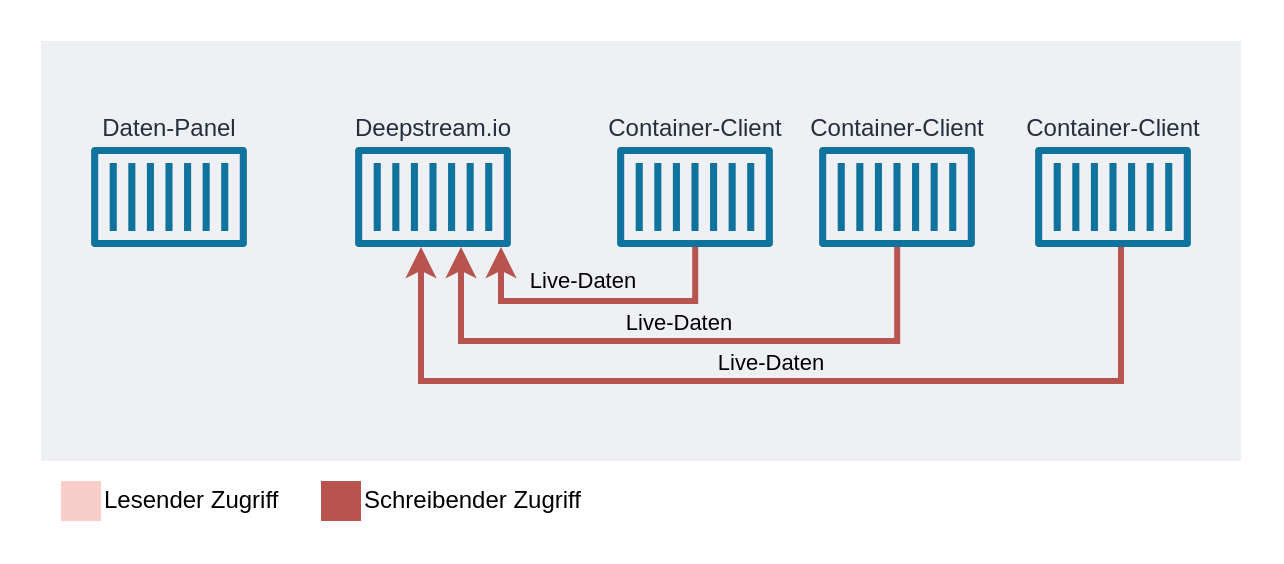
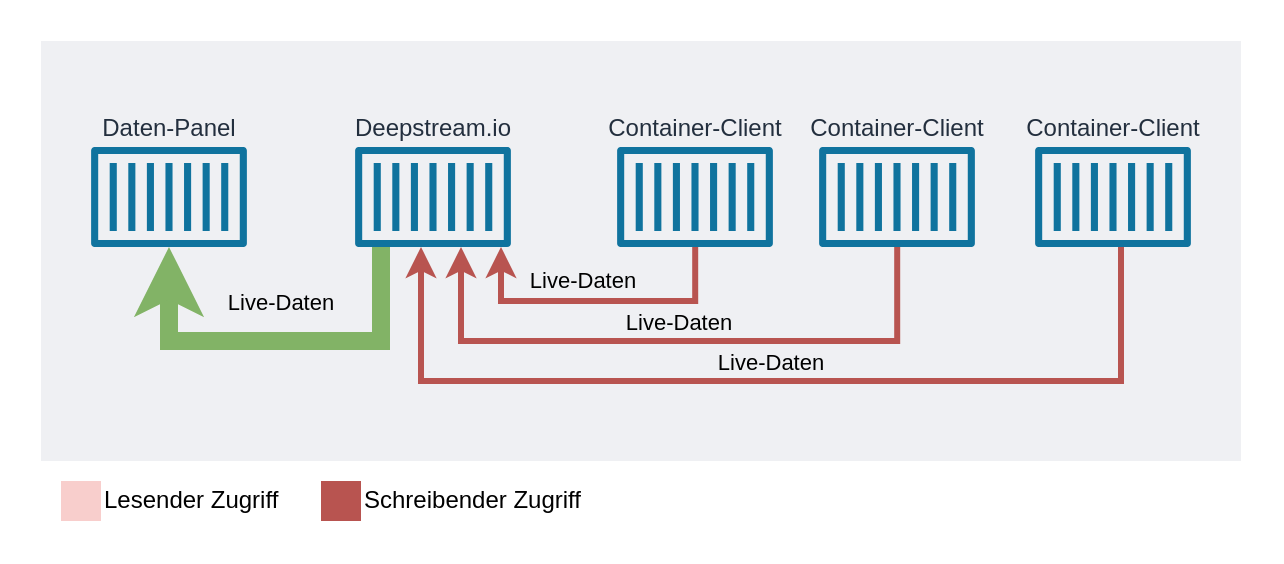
+ <mxCell id="12" value="Live-Daten" style="edgeStyle=orthogonalEdgeStyle;rounded=0;orthogonalLoop=1;jettySize=auto;html=1;fillColor=#d5e8d4;strokeColor=#82b366;strokeWidth=9;labelPosition=center;verticalLabelPosition=top;align=center;verticalAlign=bottom;labelBackgroundColor=none;" parent="1" source="9" target="8" edge="1"><mxGeometry x="-0.03" y="-10" relative="1" as="geometry"><mxPoint x="339.999" y="139.996" as="sourcePoint" /><mxPoint x="-10.001" y="139.996" as="targetPoint" /><Array as="points"><mxPoint x="190" y="170" /><mxPoint x="84" y="170" /></Array><mxPoint as="offset" /></mxGeometry></mxCell>
